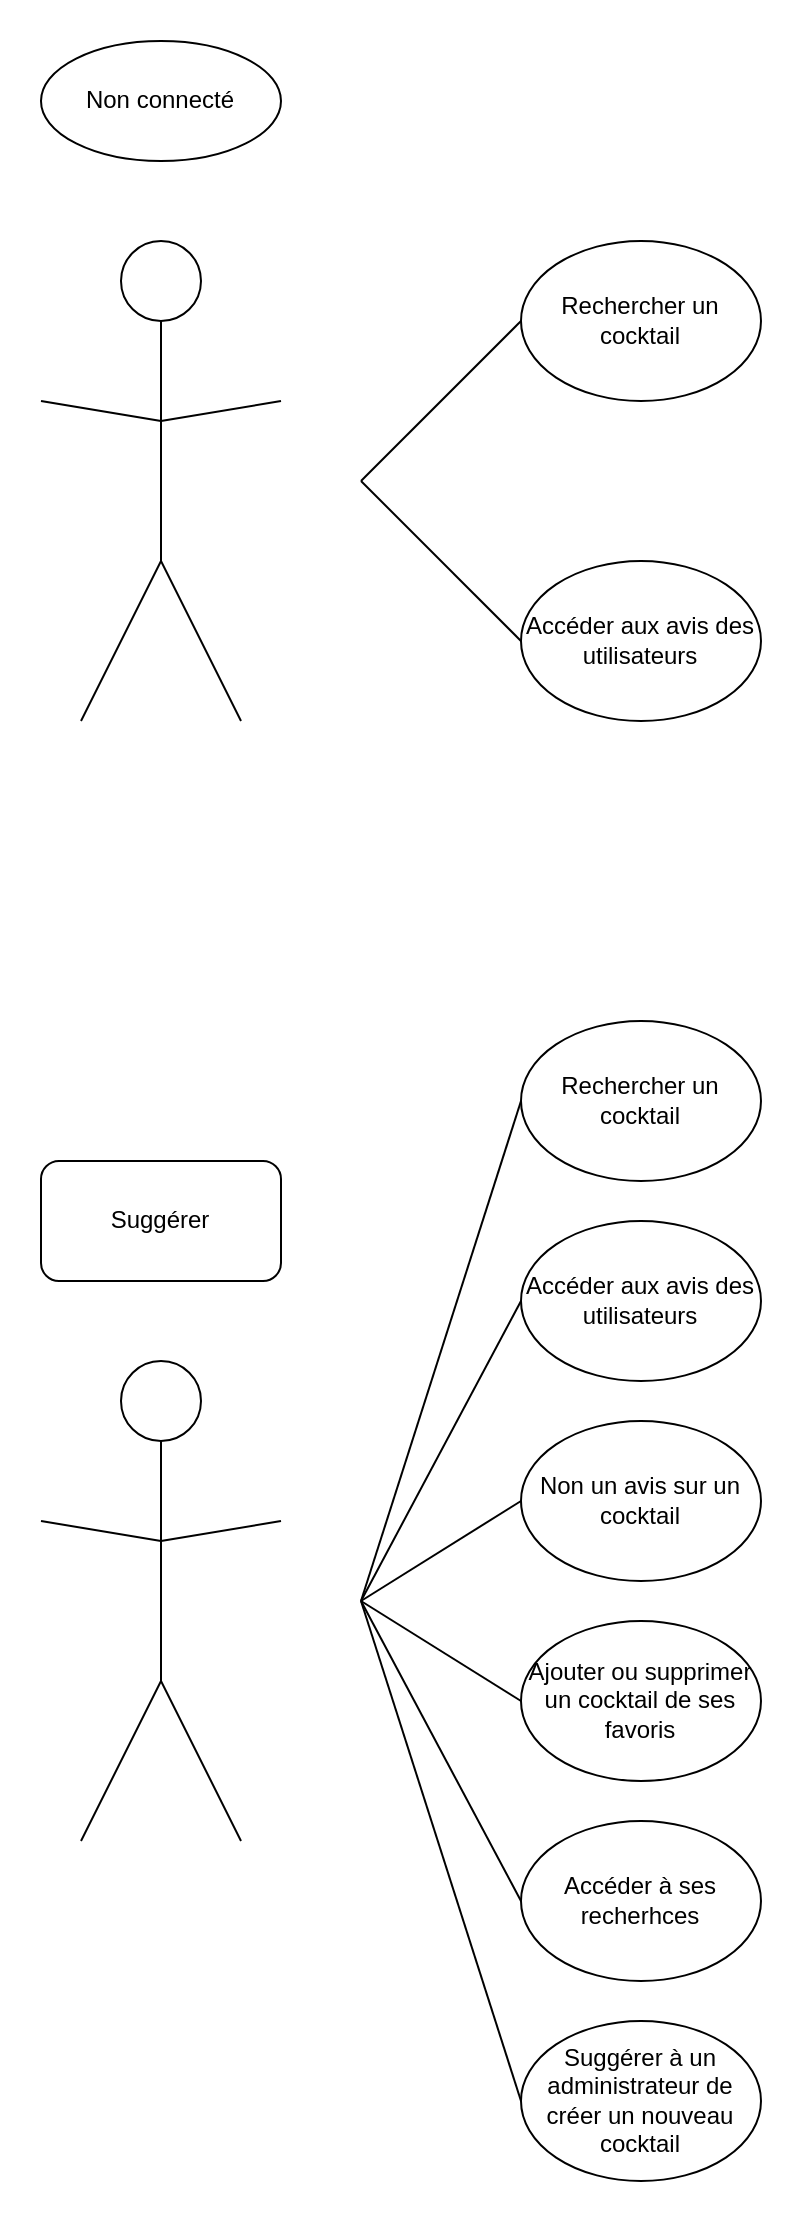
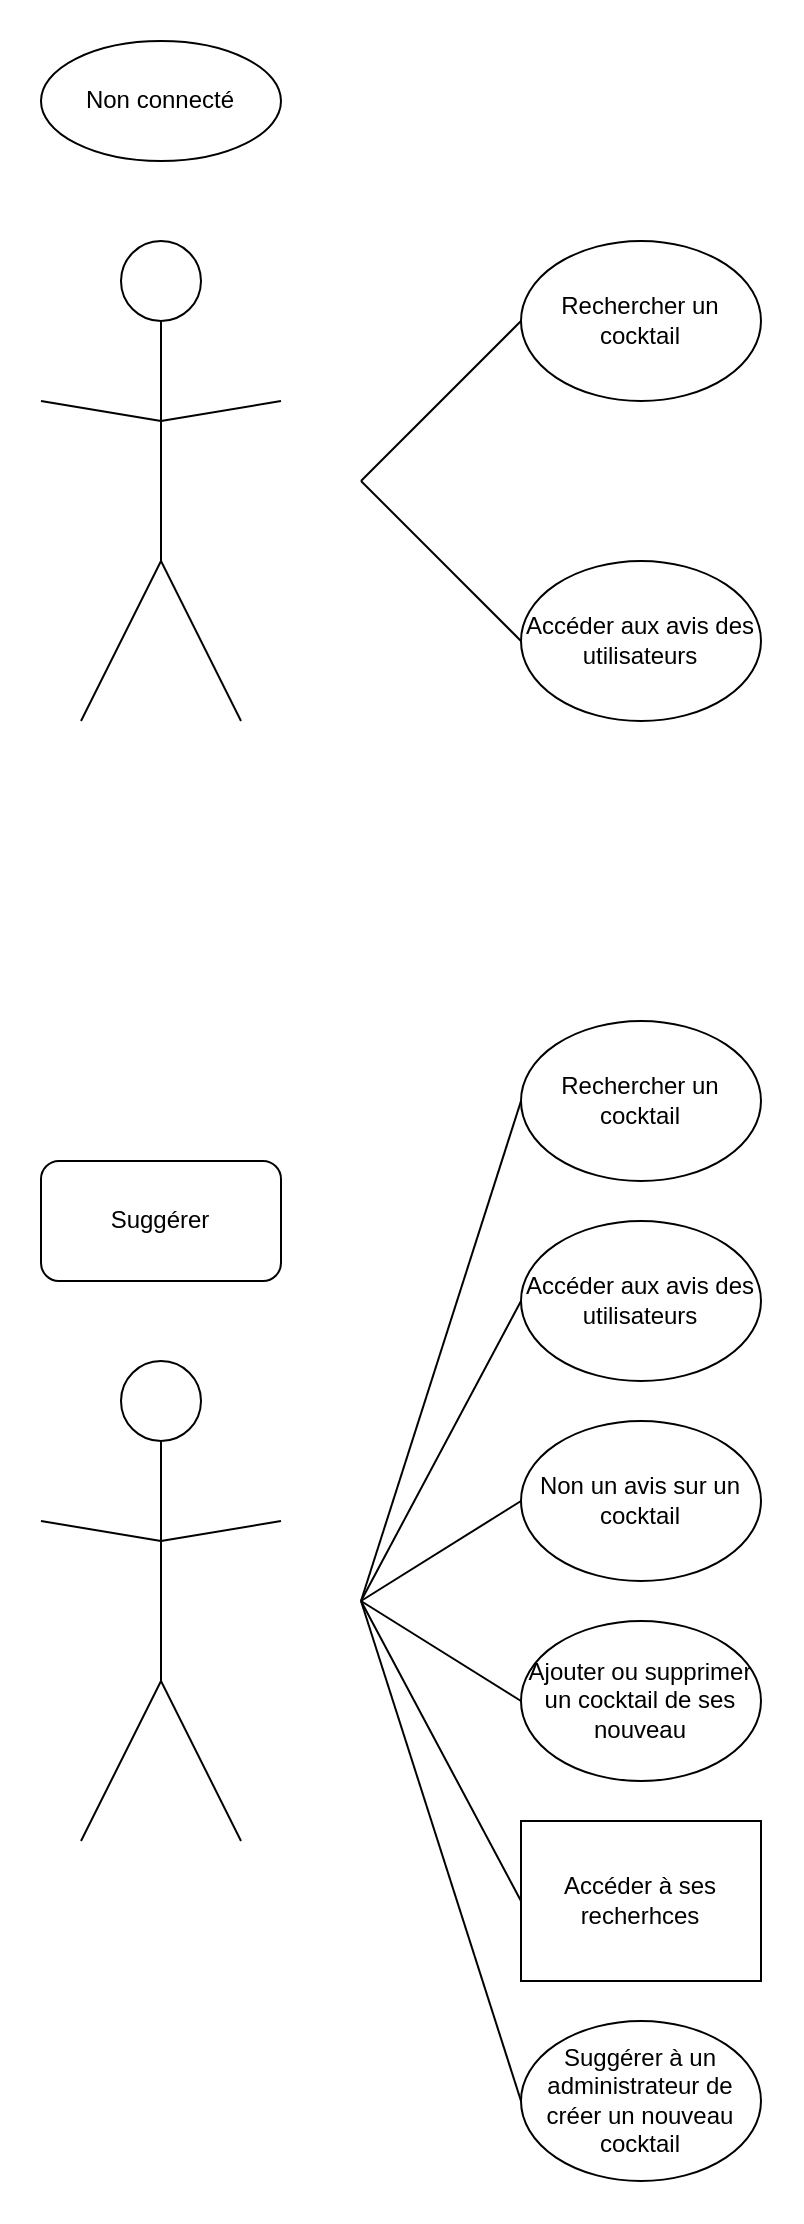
- <mxCell id="25" value="Ajouter ou supprimer un cocktail de ses favoris" style="ellipse;whiteSpace=wrap;html=1;" vertex="1" parent="1"><mxGeometry x="260" y="810" width="120" height="80" as="geometry" /></mxCell>
+ <mxCell id="25" value="Ajouter ou supprimer un cocktail de ses nouveau" style="ellipse;whiteSpace=wrap;html=1;" vertex="1" parent="1"><mxGeometry x="260" y="810" width="120" height="80" as="geometry" /></mxCell>
- <mxCell id="26" value="Accéder à ses recherhces" style="ellipse;whiteSpace=wrap;html=1;" vertex="1" parent="1"><mxGeometry x="260" y="910" width="120" height="80" as="geometry" /></mxCell>
+ <mxCell id="26" value="Accéder à ses recherhces" style="whiteSpace=wrap;html=1;rounded=0;" vertex="1" parent="1"><mxGeometry x="260" y="910" width="120" height="80" as="geometry" /></mxCell>
